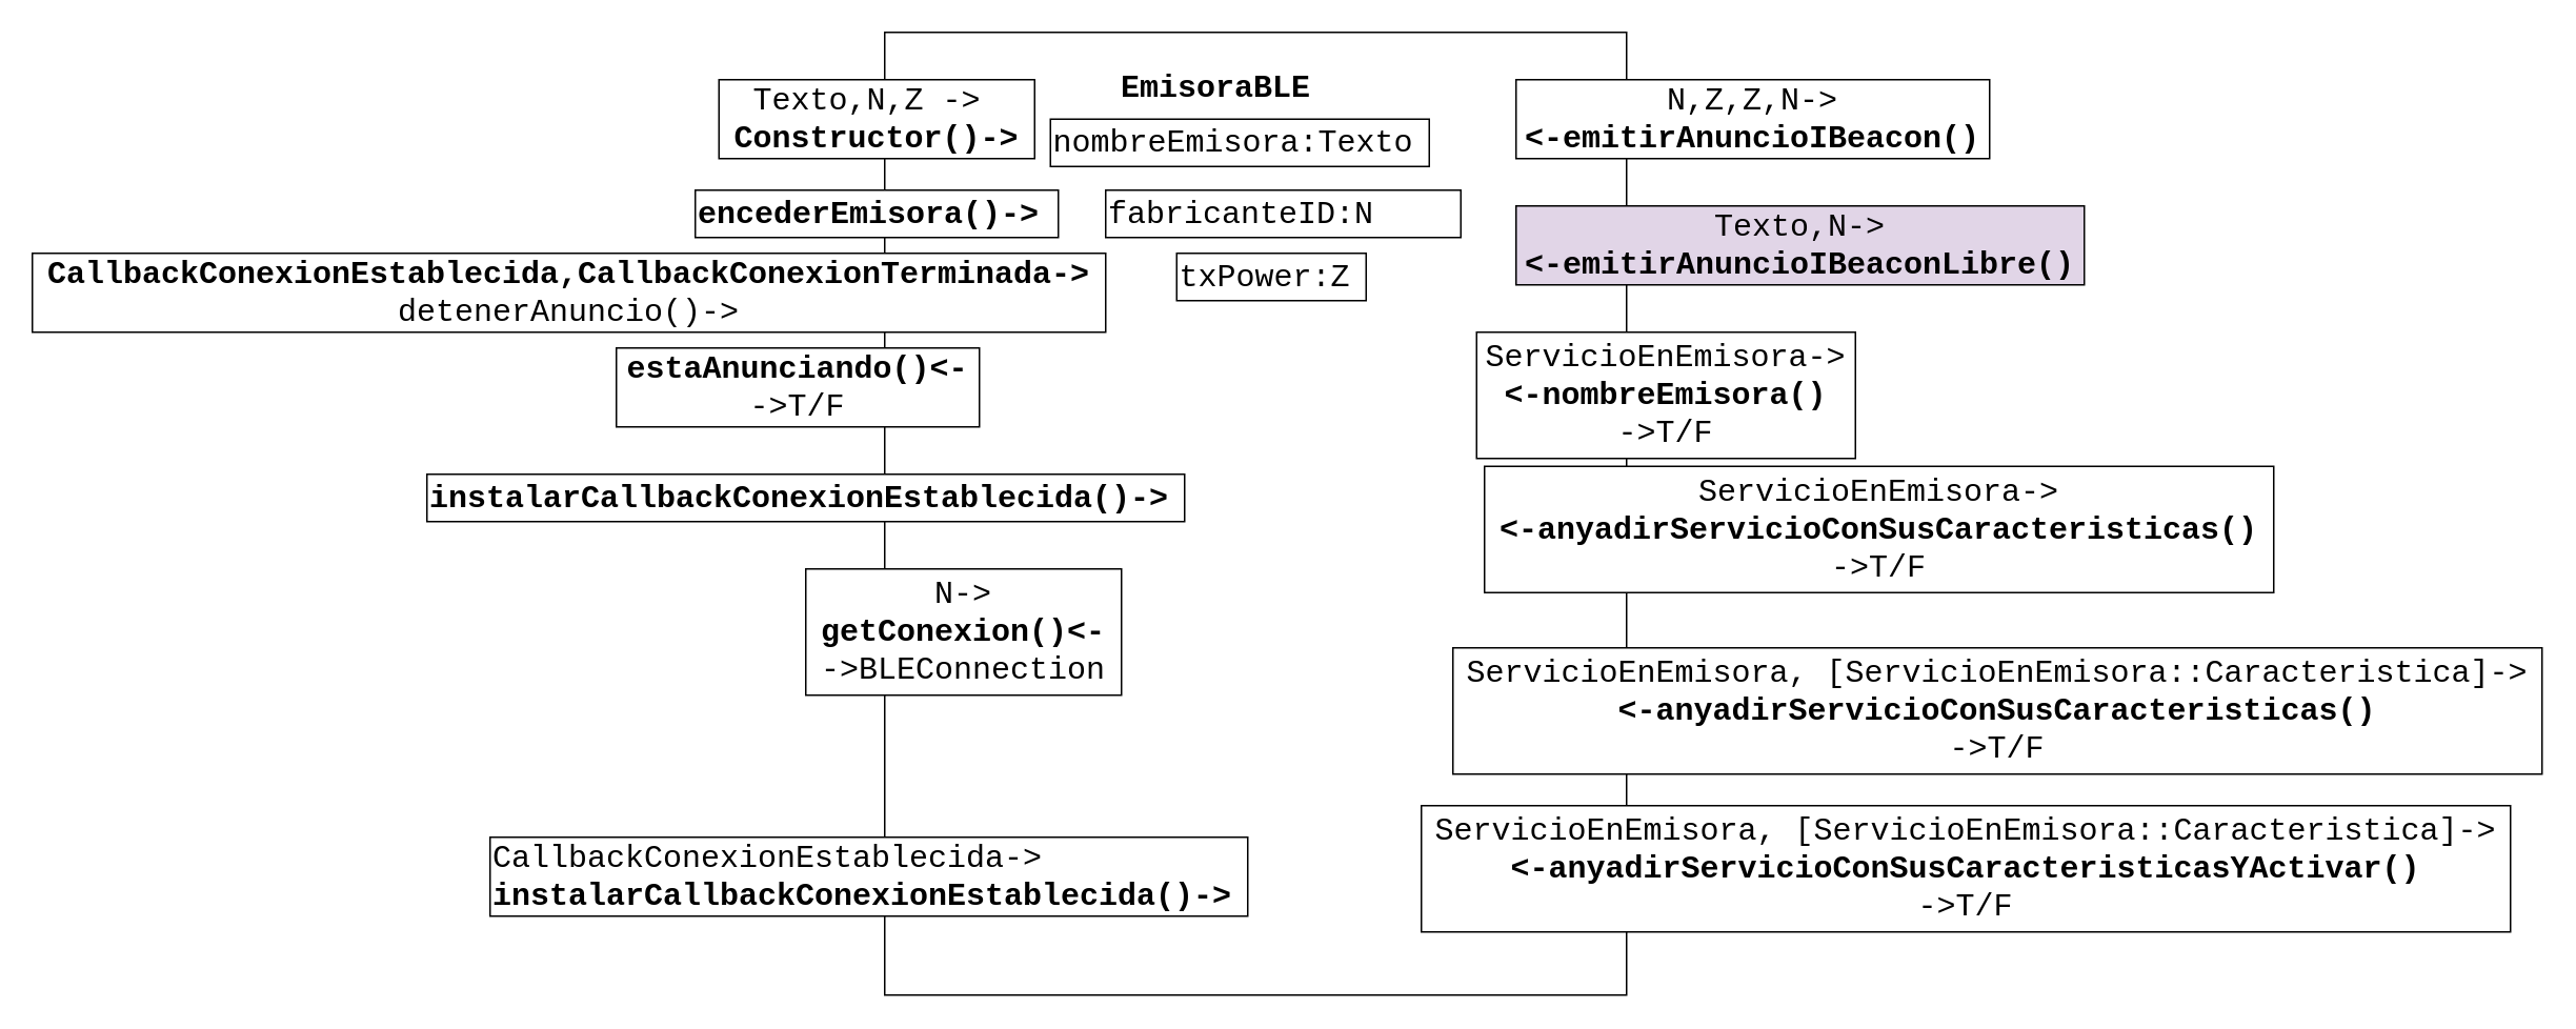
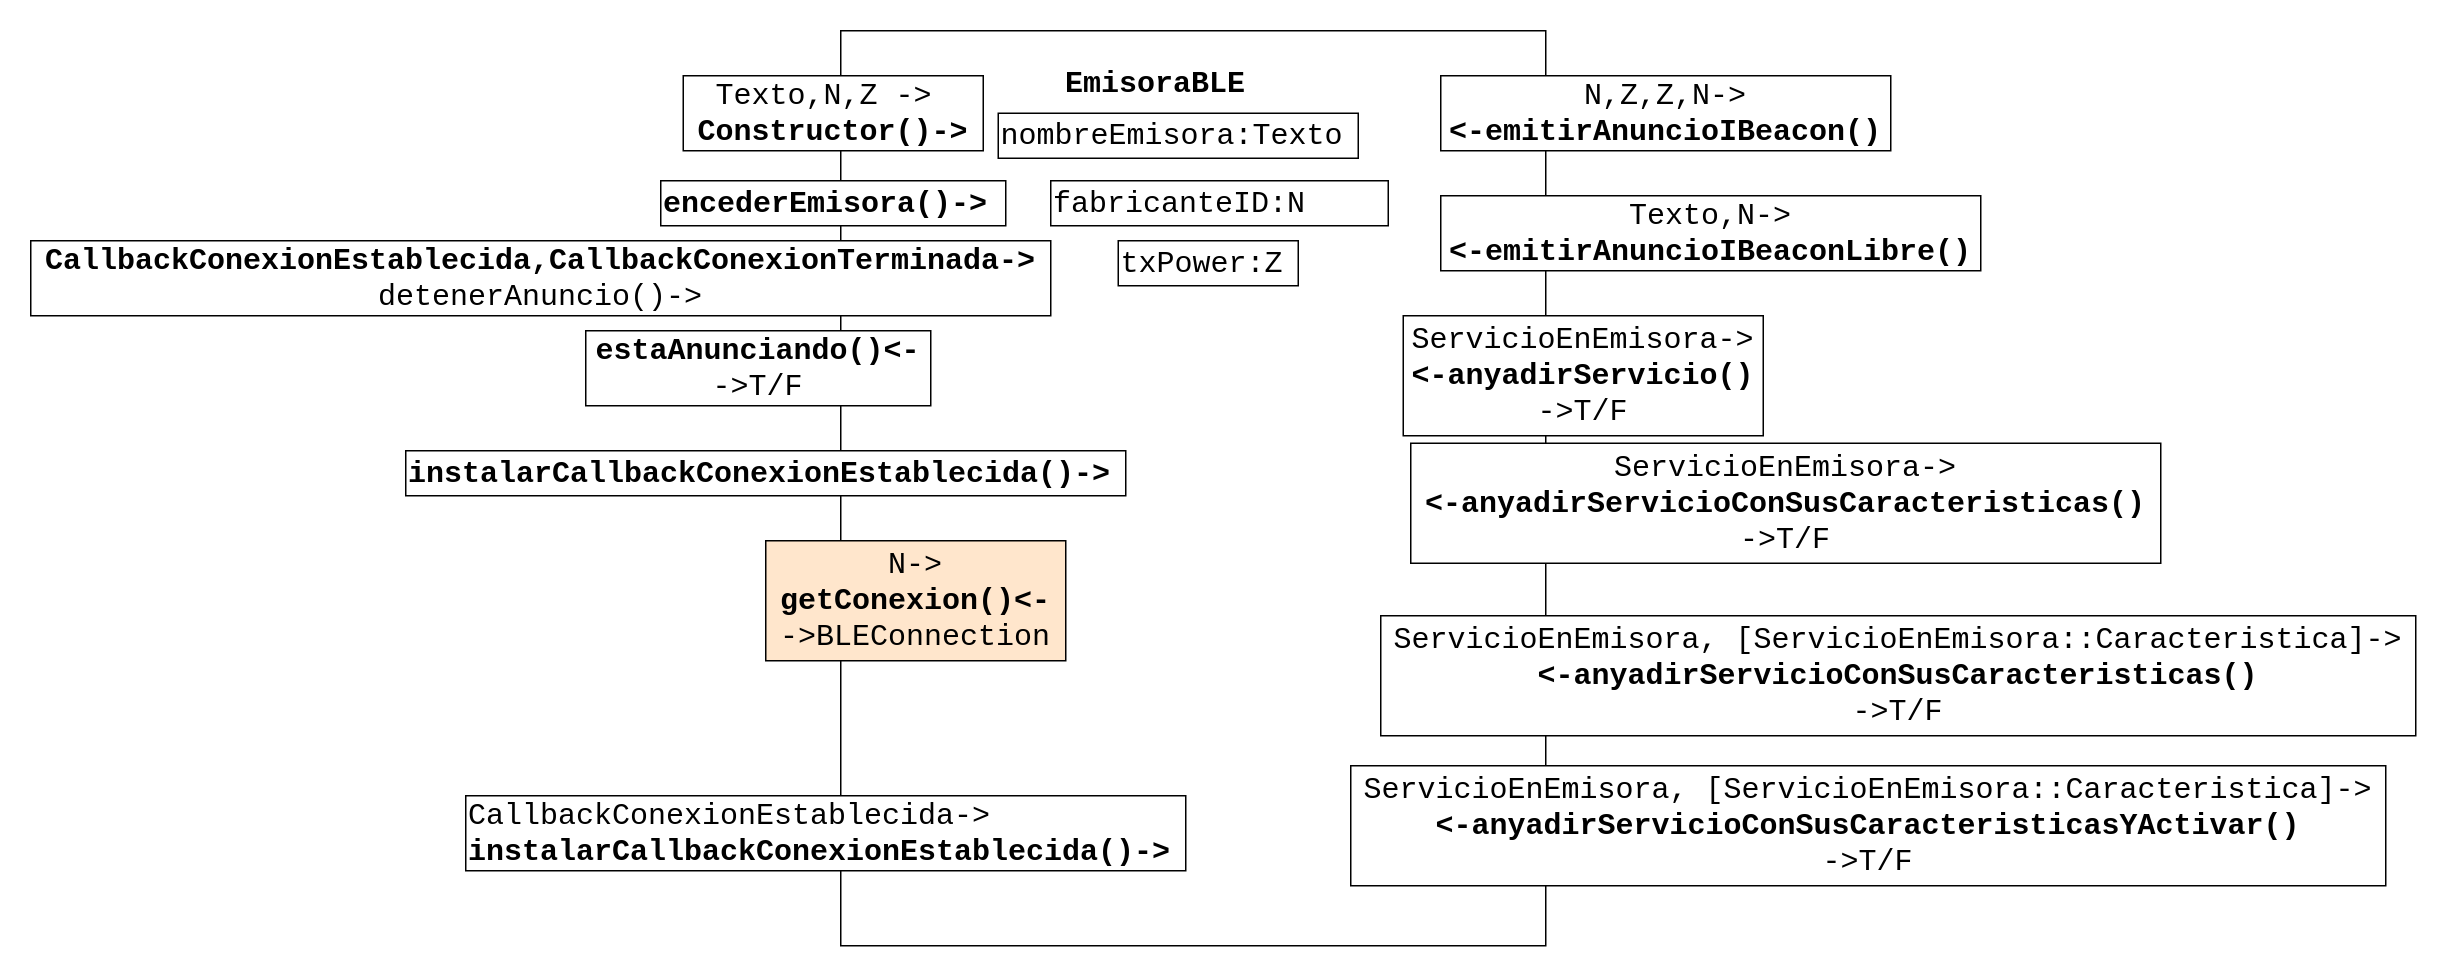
- <mxCell id="12" value="Texto,N-&amp;gt;&lt;br&gt;&lt;b&gt;&amp;lt;-emitirAnuncioIBeaconLibre()&lt;/b&gt;" style="rounded=0;whiteSpace=wrap;html=1;fontFamily=Courier New;fontSize=20;align=center;fontStyle=0;autosize=1;fillColor=#e1d5e7;" parent="1" vertex="1"><mxGeometry x="960" y="130" width="360" height="50" as="geometry" /></mxCell>
+ <mxCell id="12" value="Texto,N-&amp;gt;&lt;br&gt;&lt;b&gt;&amp;lt;-emitirAnuncioIBeaconLibre()&lt;/b&gt;" style="rounded=0;whiteSpace=wrap;html=1;fontFamily=Courier New;fontSize=20;align=center;fontStyle=0;autosize=1;" parent="1" vertex="1"><mxGeometry x="960" y="130" width="360" height="50" as="geometry" /></mxCell>
- <mxCell id="13" value="ServicioEnEmisora-&amp;gt;&lt;br&gt;&lt;b&gt;&amp;lt;-nombreEmisora()&lt;br&gt;&lt;/b&gt;-&amp;gt;T/F" style="rounded=0;whiteSpace=wrap;html=1;fontFamily=Courier New;fontSize=20;align=center;fontStyle=0;autosize=1;" parent="1" vertex="1"><mxGeometry x="935" y="210" width="240" height="80" as="geometry" /></mxCell>
+ <mxCell id="13" value="ServicioEnEmisora-&amp;gt;&lt;br&gt;&lt;b&gt;&amp;lt;-anyadirServicio()&lt;br&gt;&lt;/b&gt;-&amp;gt;T/F" style="rounded=0;whiteSpace=wrap;html=1;fontFamily=Courier New;fontSize=20;align=center;fontStyle=0;autosize=1;" parent="1" vertex="1"><mxGeometry x="935" y="210" width="240" height="80" as="geometry" /></mxCell>
- <mxCell id="19" value="N-&amp;gt;&lt;br&gt;&lt;b&gt;getConexion()&amp;lt;-&lt;br&gt;&lt;/b&gt;-&amp;gt;BLEConnection" style="rounded=0;whiteSpace=wrap;html=1;fontFamily=Courier New;fontSize=20;align=center;fontStyle=0;autosize=1;" parent="1" vertex="1"><mxGeometry x="510" y="360" width="200" height="80" as="geometry" /></mxCell>
+ <mxCell id="19" value="N-&amp;gt;&lt;br&gt;&lt;b&gt;getConexion()&amp;lt;-&lt;br&gt;&lt;/b&gt;-&amp;gt;BLEConnection" style="rounded=0;whiteSpace=wrap;html=1;fontFamily=Courier New;fontSize=20;align=center;fontStyle=0;autosize=1;fillColor=#ffe6cc;" parent="1" vertex="1"><mxGeometry x="510" y="360" width="200" height="80" as="geometry" /></mxCell>
